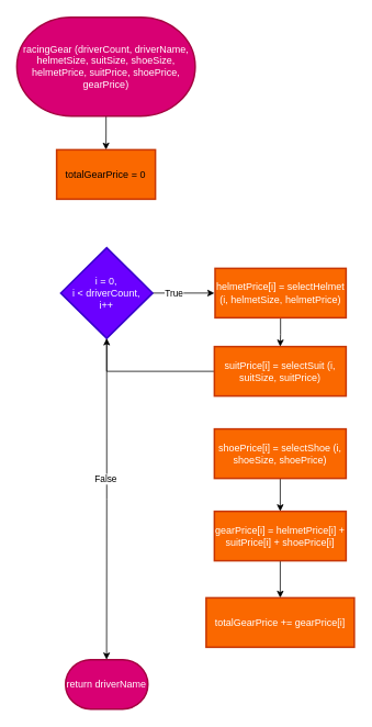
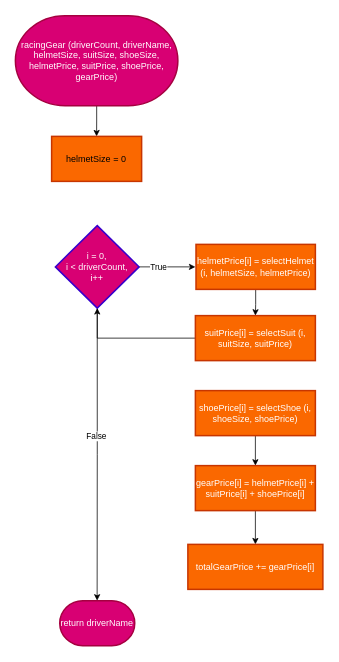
- <mxCell id="4" value="&lt;font style=&quot;&quot;&gt;totalGearPrice = 0&lt;/font&gt;" style="whiteSpace=wrap;html=1;fillColor=#FA6800;strokeColor=#C73500;fontColor=#000000;strokeWidth=2;" vertex="1" parent="1"><mxGeometry x="68.335" y="181" width="120" height="60" as="geometry" /></mxCell>
+ <mxCell id="4" value="&lt;font style=&quot;&quot;&gt;helmetSize = 0&lt;/font&gt;" style="whiteSpace=wrap;html=1;fillColor=#FA6800;strokeColor=#C73500;fontColor=#000000;strokeWidth=2;" vertex="1" parent="1"><mxGeometry x="68.335" y="181" width="120" height="60" as="geometry" /></mxCell>
- <mxCell id="9" value="i = 0,&lt;div&gt;i &amp;lt; driverCount,&lt;/div&gt;&lt;div&gt;i++&lt;/div&gt;" style="rhombus;whiteSpace=wrap;html=1;fillColor=#6A00FF;strokeColor=#3700CC;fontColor=#ffffff;strokeWidth=2;" vertex="1" parent="1"><mxGeometry x="73.33" y="300" width="111.67" height="110" as="geometry" /></mxCell>
+ <mxCell id="9" value="i = 0,&lt;div&gt;i &amp;lt; driverCount,&lt;/div&gt;&lt;div&gt;i++&lt;/div&gt;" style="rhombus;whiteSpace=wrap;html=1;fillColor=#d80073;strokeColor=#3700CC;fontColor=#ffffff;strokeWidth=2;" vertex="1" parent="1"><mxGeometry x="73.33" y="300" width="111.67" height="110" as="geometry" /></mxCell>
